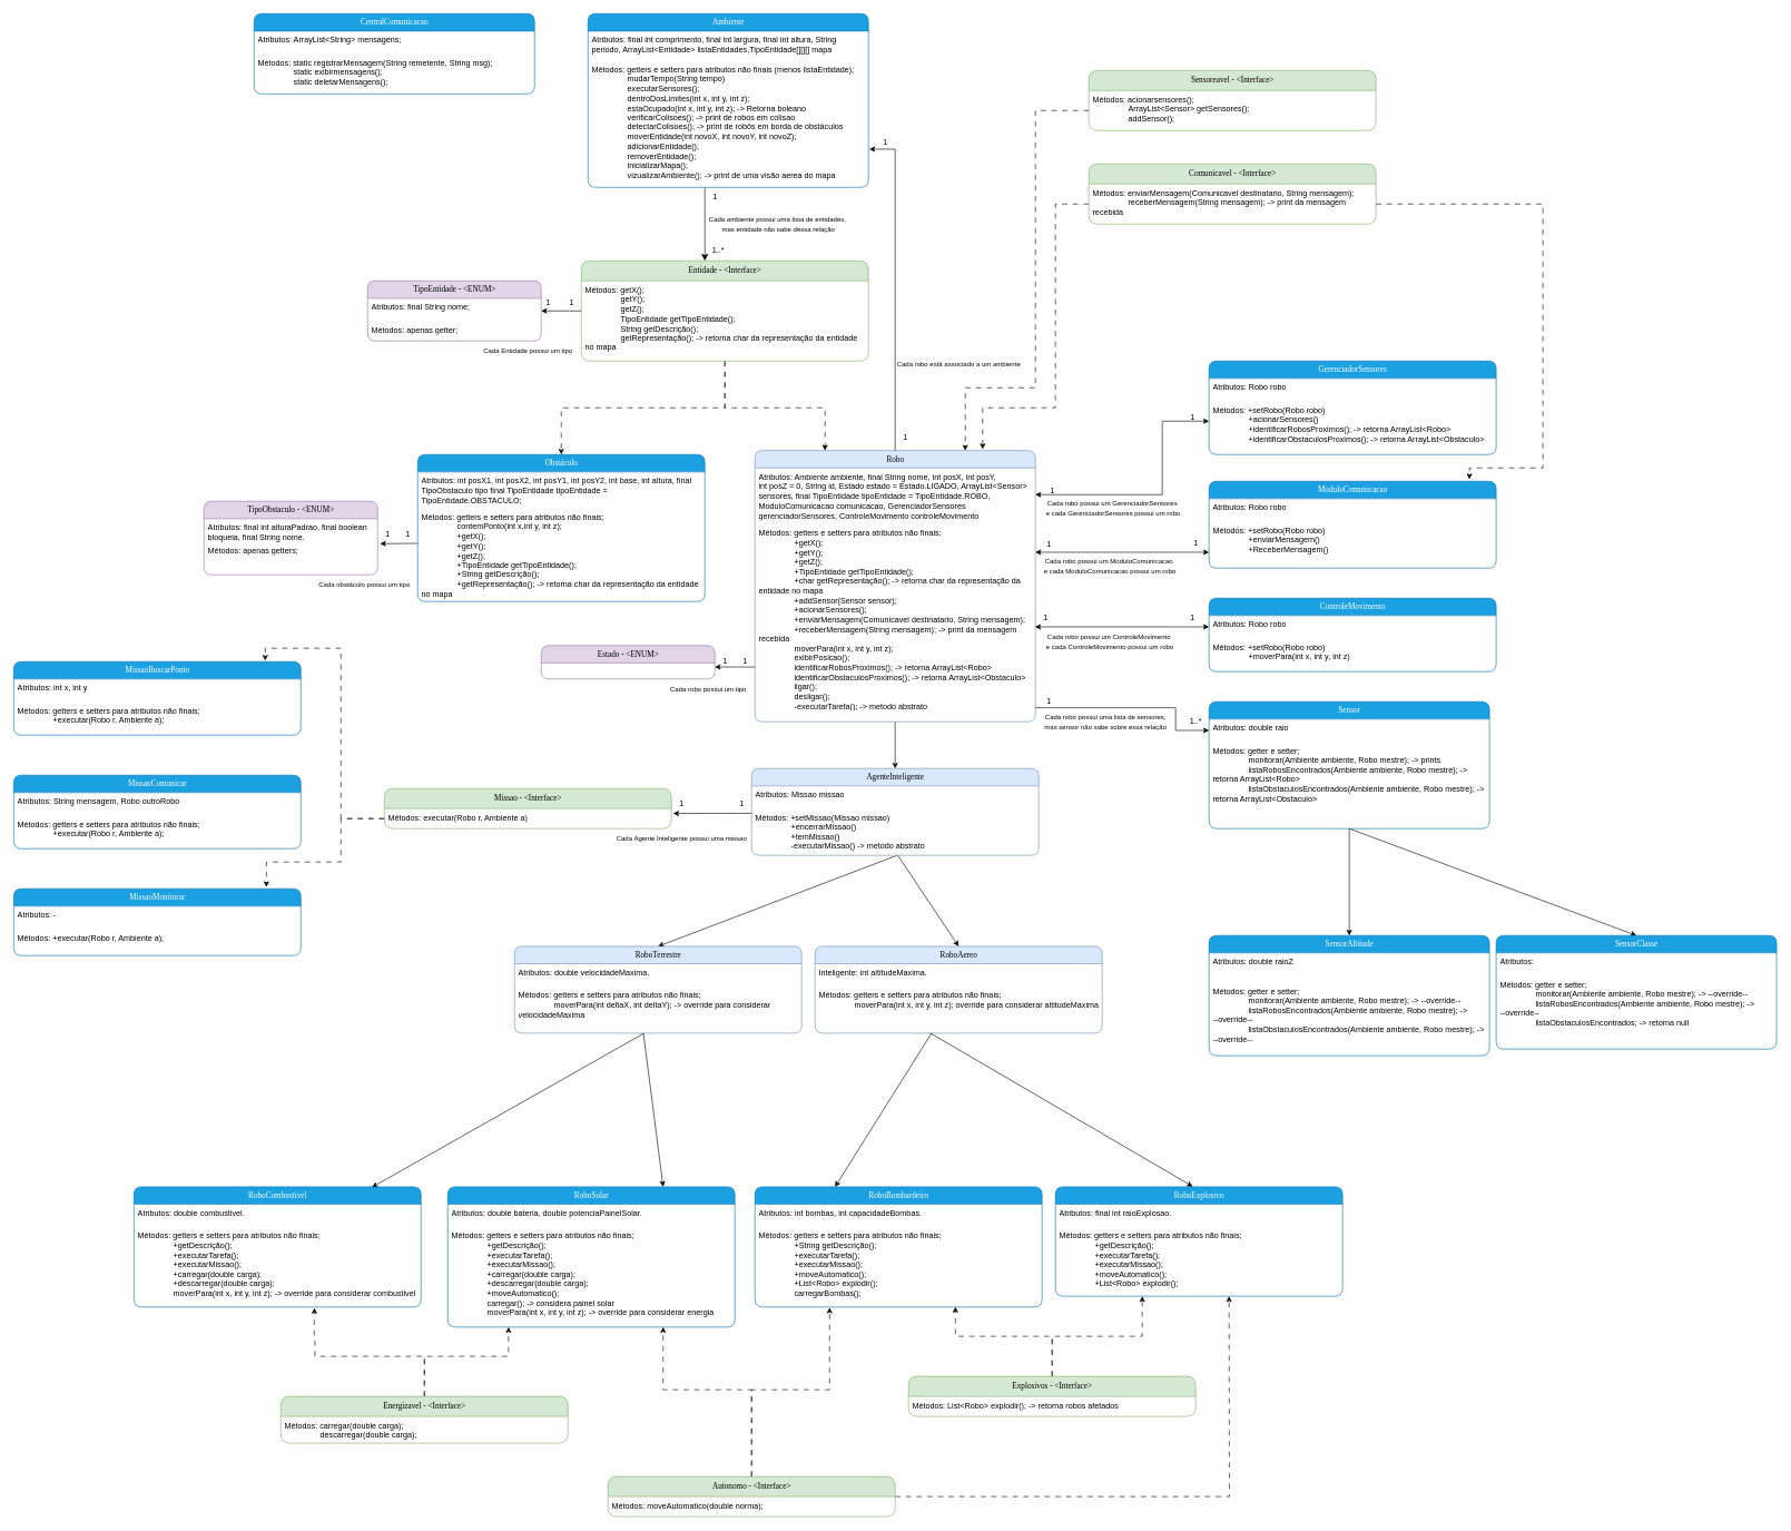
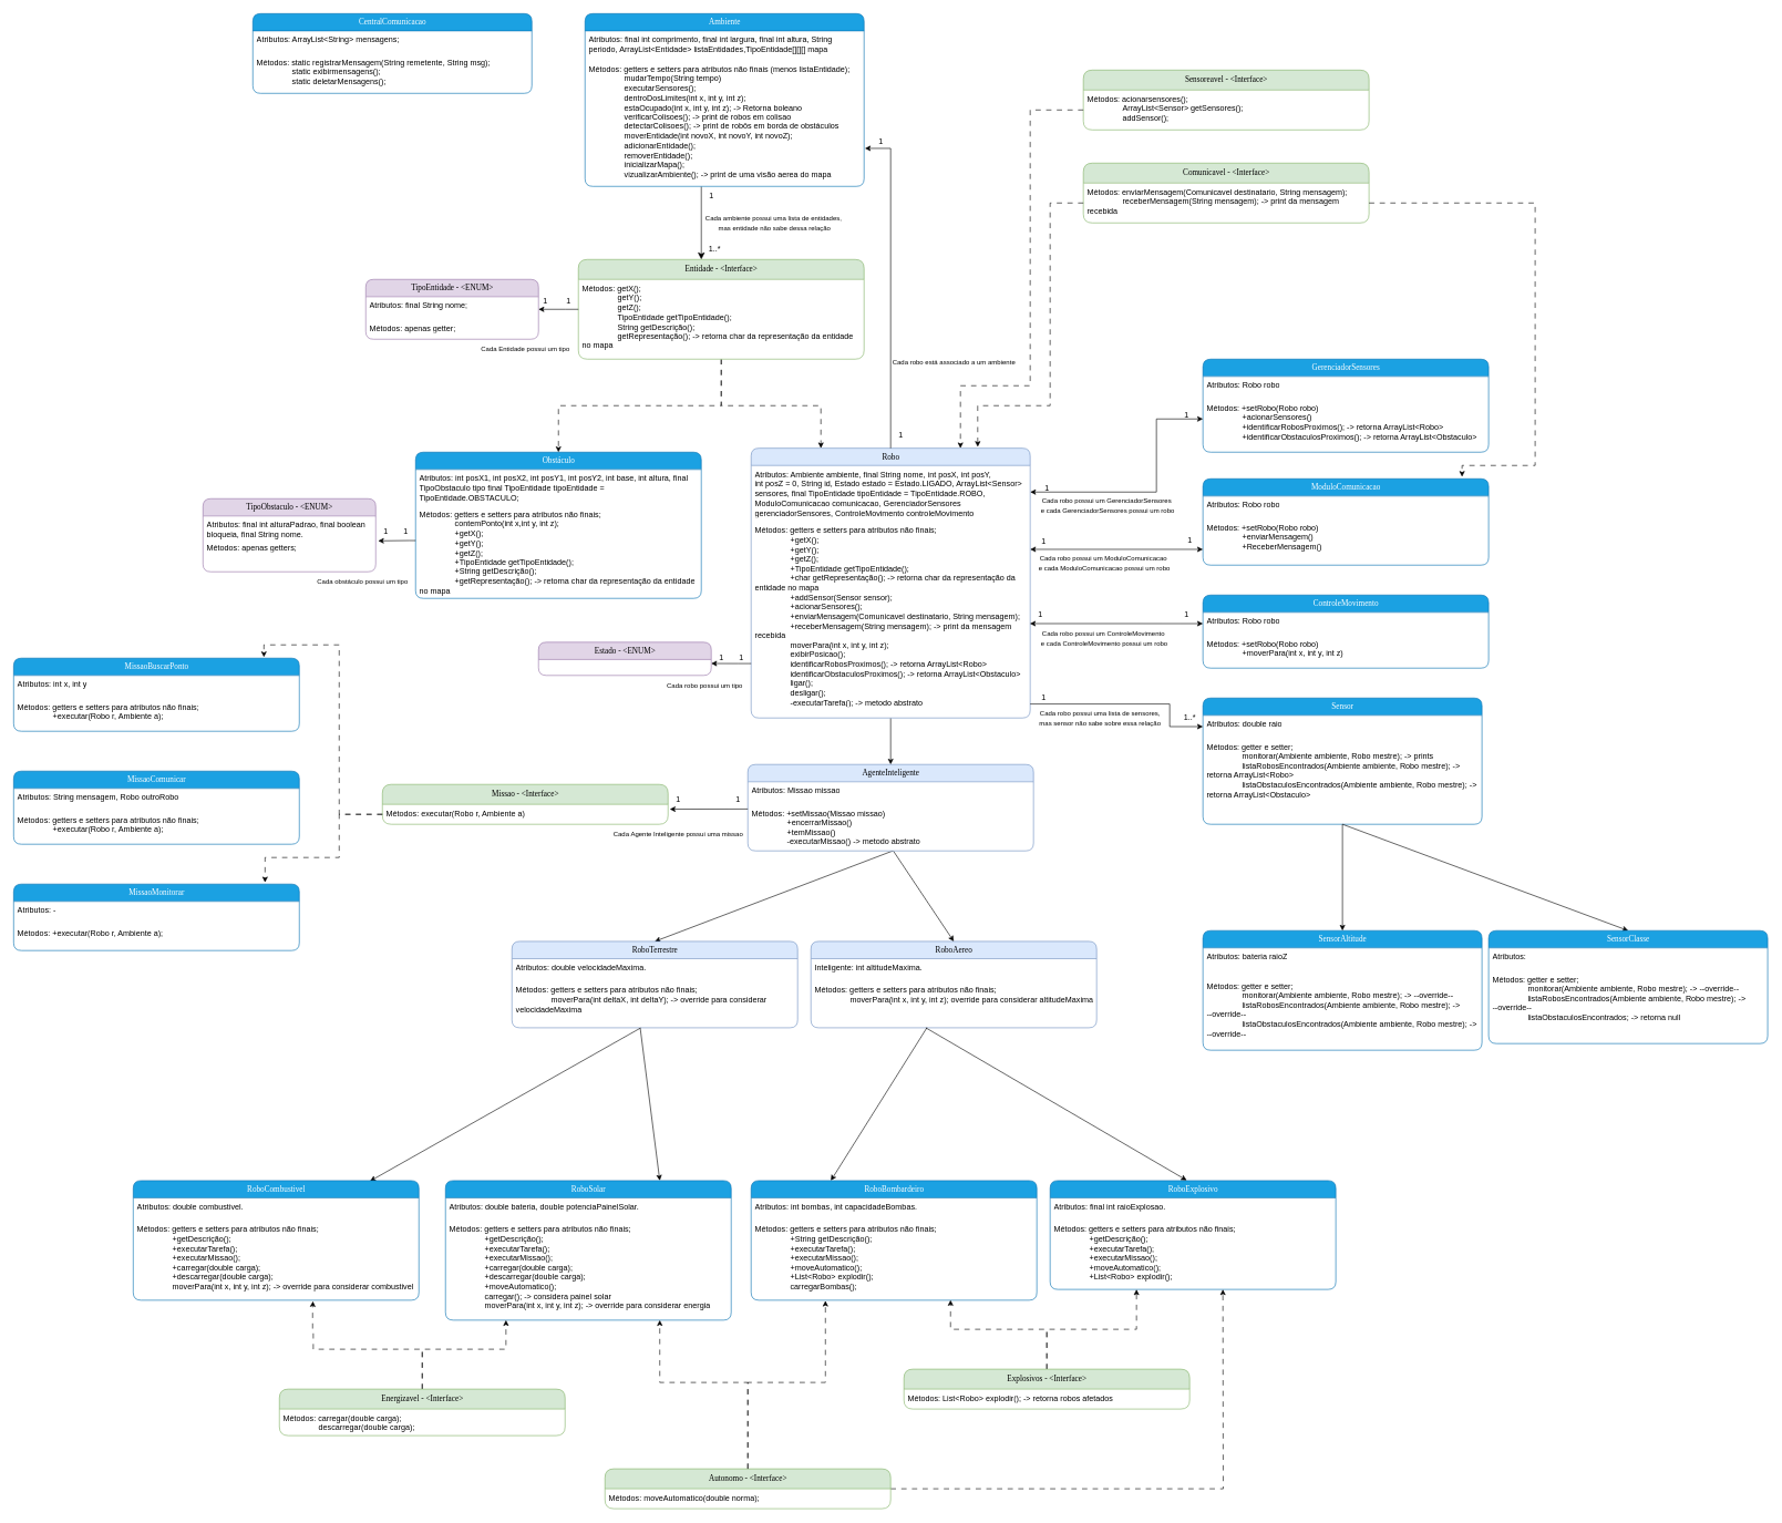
- <mxCell id="36" value="Atributos: double raioZ" style="text;html=1;strokeColor=none;fillColor=none;spacingLeft=4;spacingRight=4;whiteSpace=wrap;overflow=hidden;rotatable=0;points=[[0,0.5],[1,0.5]];portConstraint=eastwest;" parent="35" vertex="1"><mxGeometry y="26" width="420" height="44" as="geometry" /></mxCell>
+ <mxCell id="36" value="Atributos: bateria raioZ" style="text;html=1;strokeColor=none;fillColor=none;spacingLeft=4;spacingRight=4;whiteSpace=wrap;overflow=hidden;rotatable=0;points=[[0,0.5],[1,0.5]];portConstraint=eastwest;" parent="35" vertex="1"><mxGeometry y="26" width="420" height="44" as="geometry" /></mxCell>
